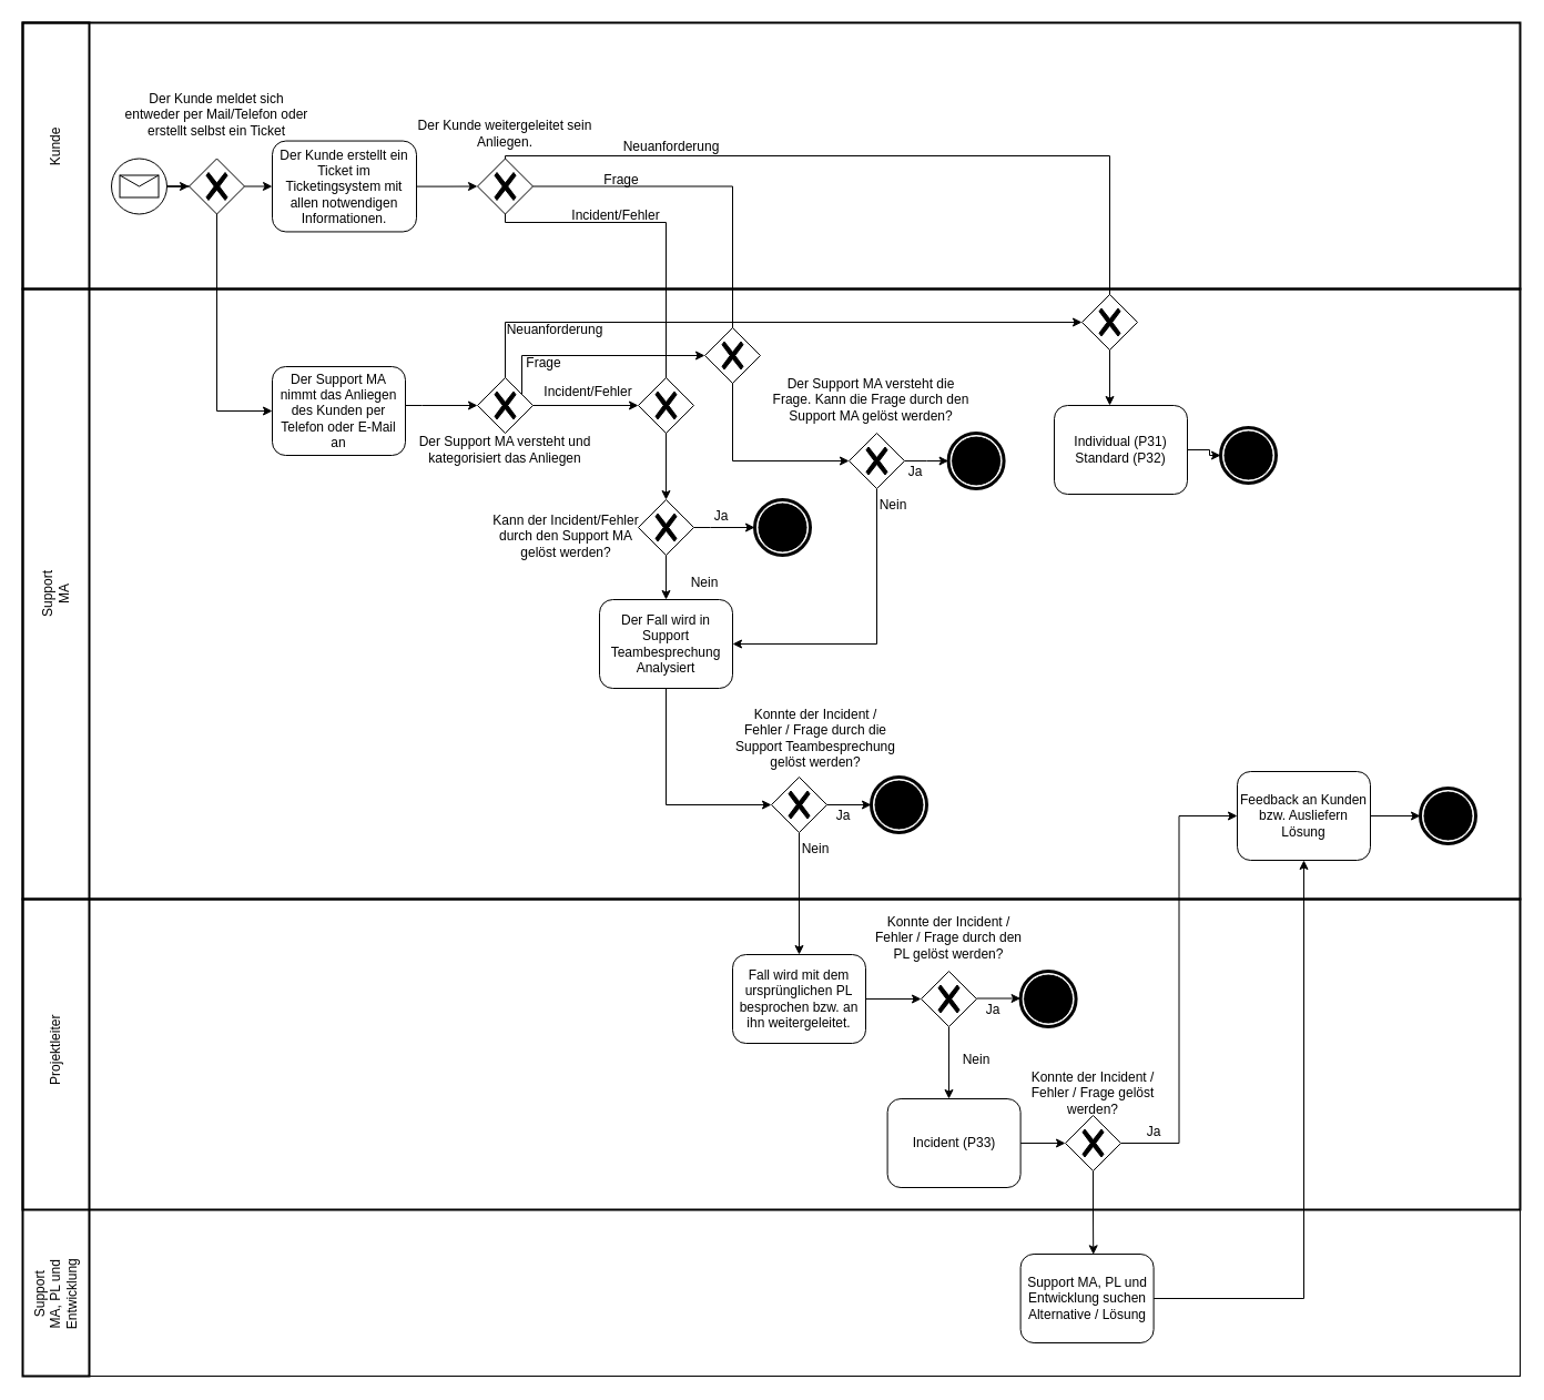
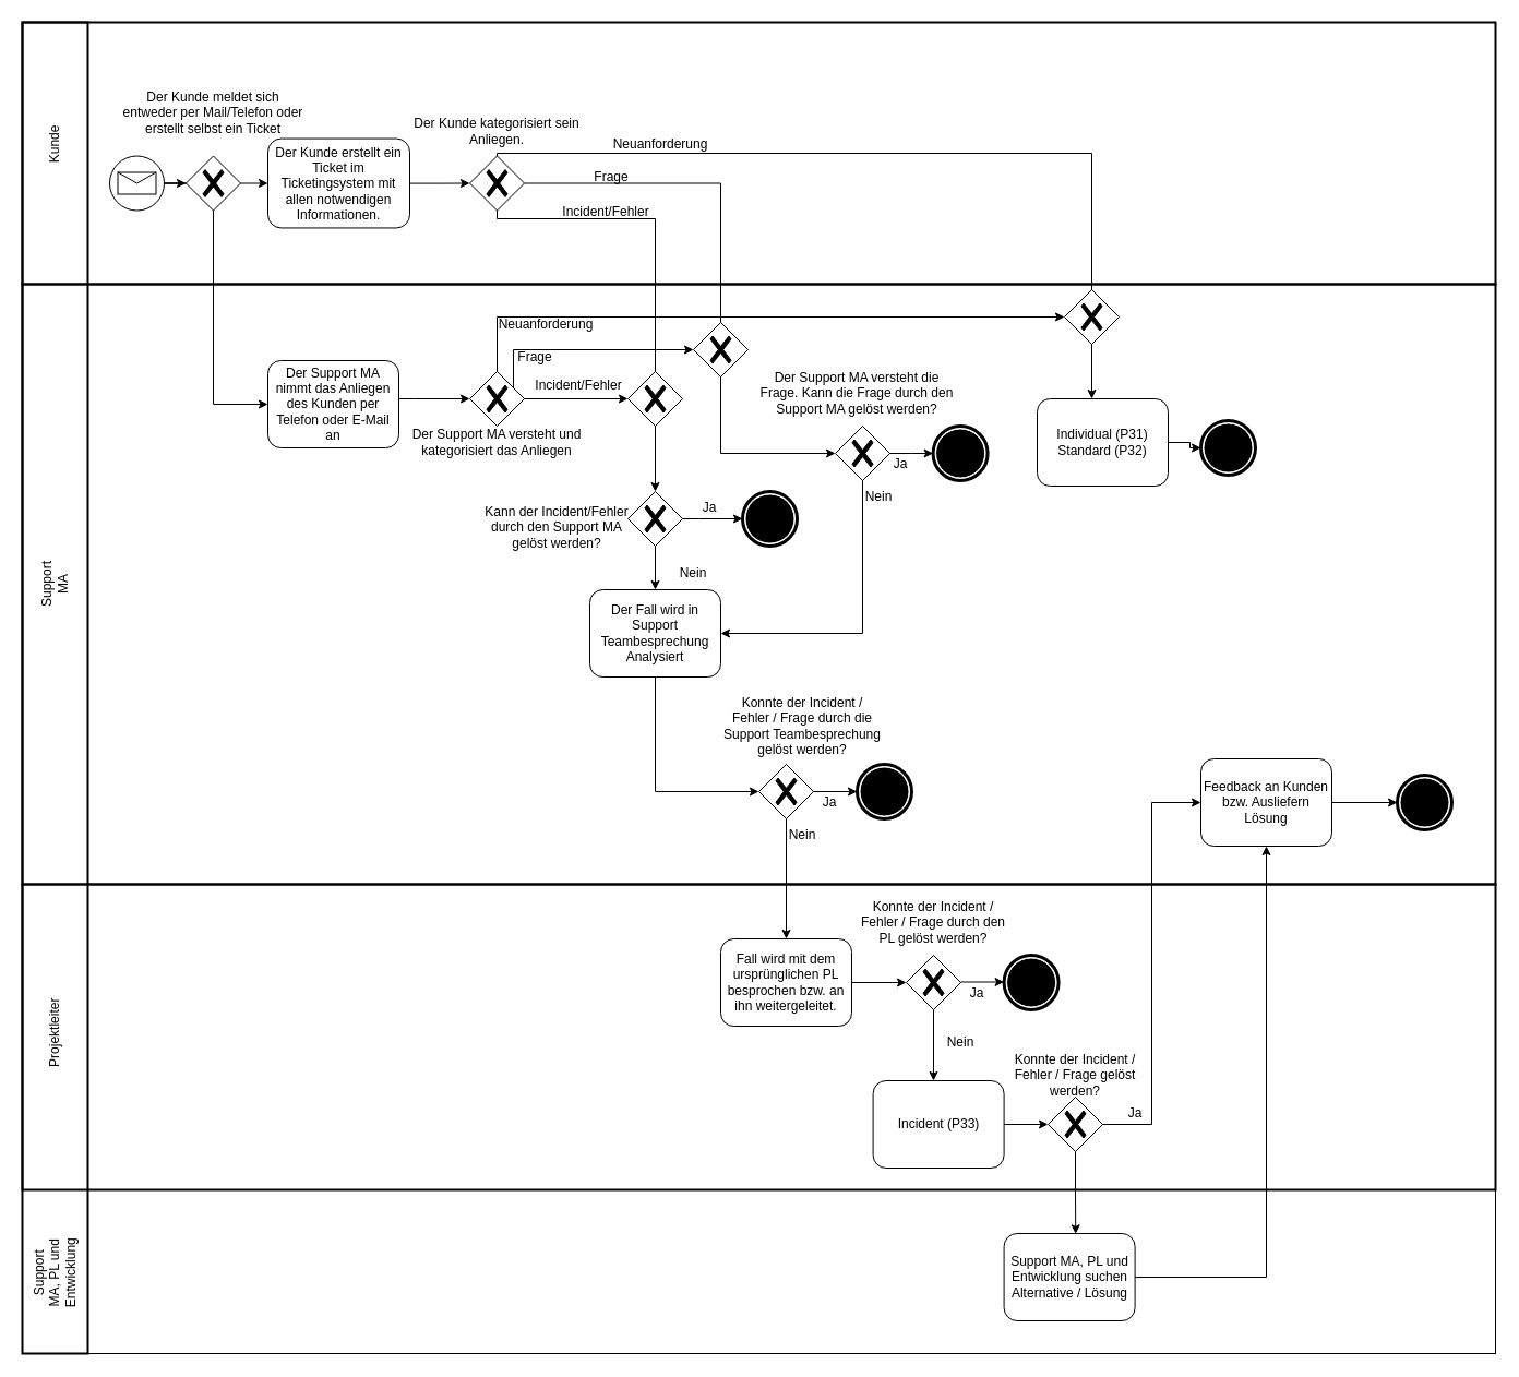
- <mxCell id="71" value="Der Kunde weitergeleitet sein Anliegen." style="text;html=1;strokeColor=none;fillColor=none;align=center;verticalAlign=middle;whiteSpace=wrap;rounded=0;" parent="1" vertex="1"><mxGeometry x="370" y="100" width="170" height="40" as="geometry" /></mxCell>
+ <mxCell id="71" value="Der Kunde kategorisiert sein Anliegen." style="text;html=1;strokeColor=none;fillColor=none;align=center;verticalAlign=middle;whiteSpace=wrap;rounded=0;" parent="1" vertex="1"><mxGeometry x="370" y="100" width="170" height="40" as="geometry" /></mxCell>
- <mxCell id="53" value="Feedback an Kunden bzw. Ausliefern Lösung" style="shape=ext;rounded=1;html=1;whiteSpace=wrap;" parent="1" vertex="1"><mxGeometry x="1115" y="695" width="120" height="80" as="geometry" /></mxCell>
+ <mxCell id="53" value="Feedback an Kunden bzw. Ausliefern Lösung" style="shape=ext;rounded=1;html=1;whiteSpace=wrap;" parent="1" vertex="1"><mxGeometry x="1100" y="695" width="120" height="80" as="geometry" /></mxCell>
